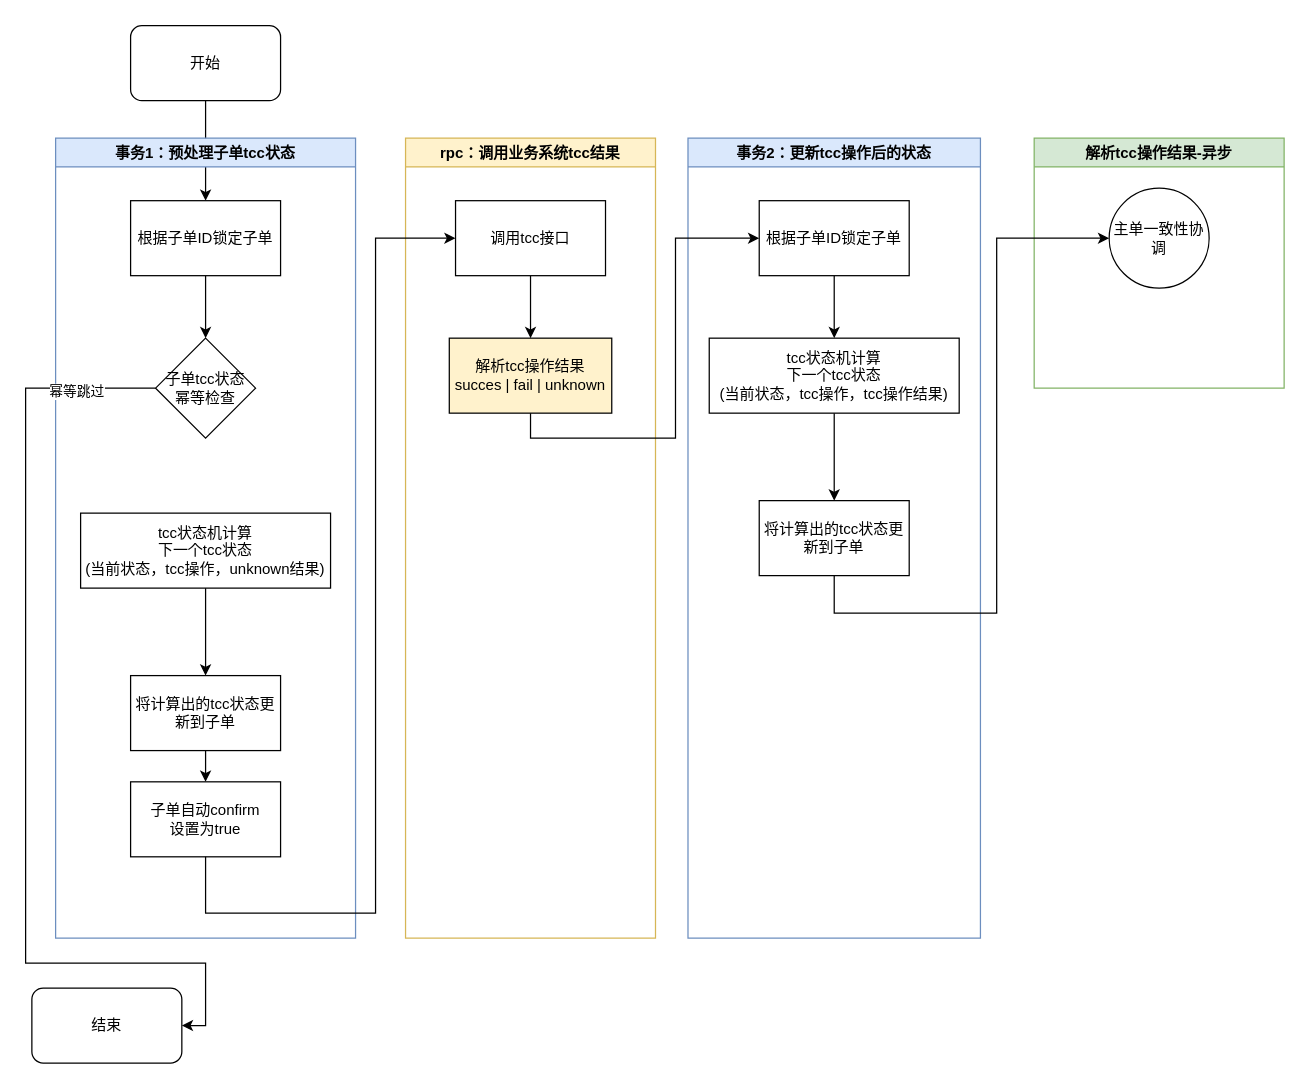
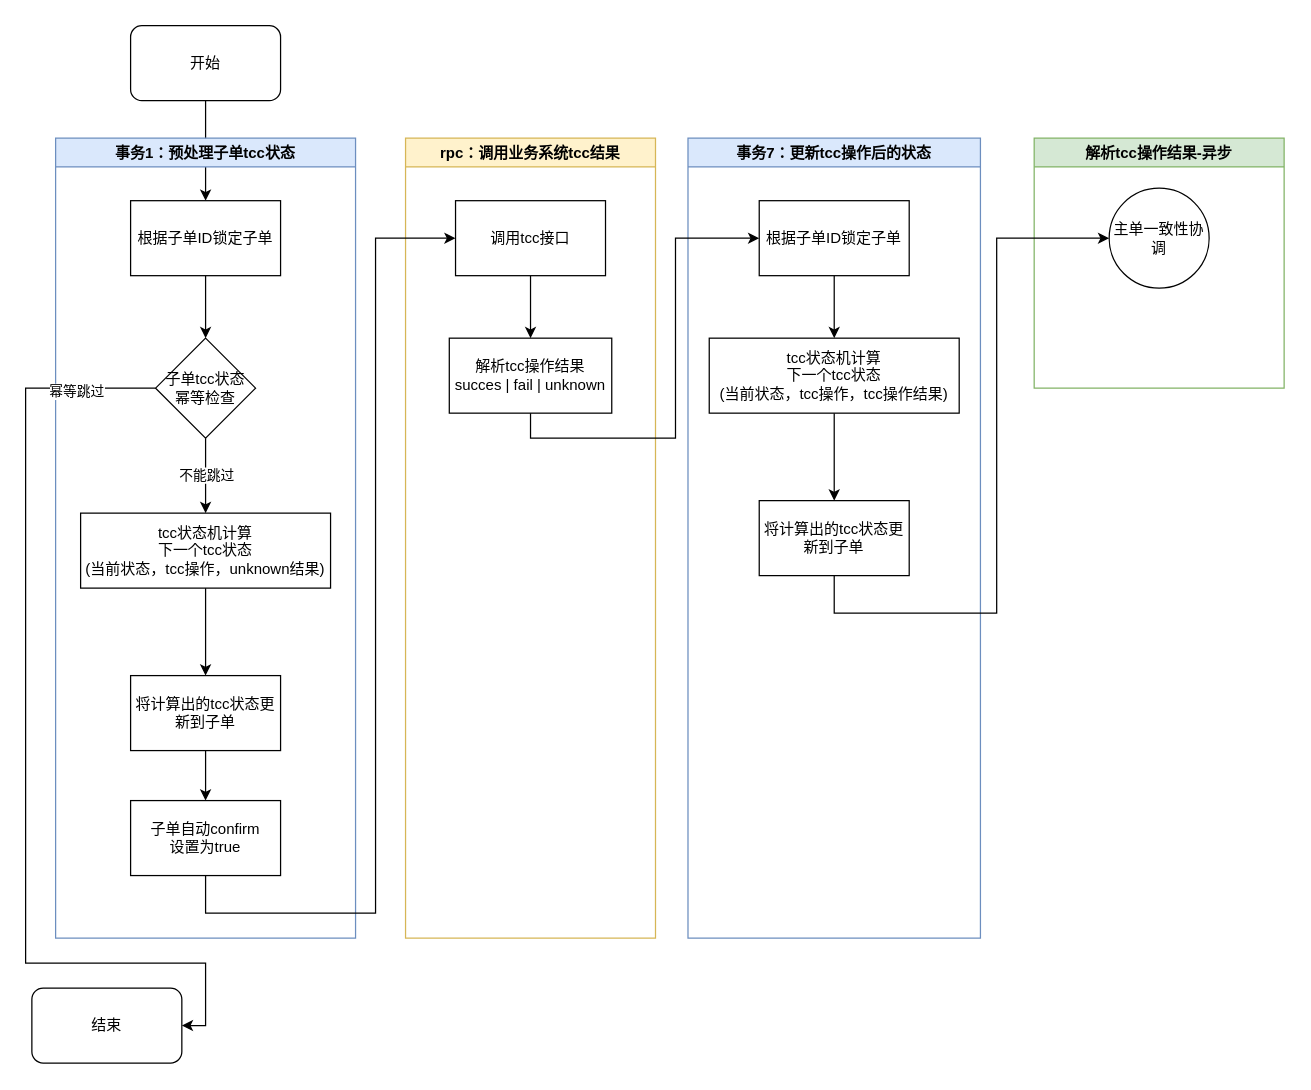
- <mxCell id="19" value="事务2：更新tcc操作后的状态" style="swimlane;fillColor=#dae8fc;strokeColor=#6c8ebf;" vertex="1" parent="1"><mxGeometry x="550" y="110" width="234" height="640" as="geometry" /></mxCell>
+ <mxCell id="19" value="事务7：更新tcc操作后的状态" style="swimlane;fillColor=#dae8fc;strokeColor=#6c8ebf;" vertex="1" parent="1"><mxGeometry x="550" y="110" width="234" height="640" as="geometry" /></mxCell>
- <mxCell id="18" value="解析tcc操作结果&lt;br&gt;succes | fail | unknown" style="rounded=0;whiteSpace=wrap;html=1;fillColor=#fff2cc;" vertex="1" parent="15"><mxGeometry x="35" y="160" width="130" height="60" as="geometry" /></mxCell>
+ <mxCell id="18" value="解析tcc操作结果&lt;br&gt;succes | fail | unknown" style="rounded=0;whiteSpace=wrap;html=1;" vertex="1" parent="15"><mxGeometry x="35" y="160" width="130" height="60" as="geometry" /></mxCell>
+ <mxCell id="7" style="edgeStyle=orthogonalEdgeStyle;rounded=0;orthogonalLoop=1;jettySize=auto;html=1;entryX=0.5;entryY=0;entryDx=0;entryDy=0;" edge="1" parent="4" source="9" target="11"><mxGeometry relative="1" as="geometry" /></mxCell>
+ <mxCell id="8" value="不能跳过" style="edgeLabel;html=1;align=center;verticalAlign=middle;resizable=0;points=[];" vertex="1" connectable="0" parent="7"><mxGeometry x="-0.033" relative="1" as="geometry"><mxPoint as="offset" /></mxGeometry></mxCell>
- <mxCell id="14" value="子单自动confirm&lt;br&gt;设置为true" style="rounded=0;whiteSpace=wrap;html=1;" vertex="1" parent="4"><mxGeometry x="60" y="515" width="120" height="60" as="geometry" /></mxCell>
+ <mxCell id="14" value="子单自动confirm&lt;br&gt;设置为true" style="rounded=0;whiteSpace=wrap;html=1;" vertex="1" parent="4"><mxGeometry x="60" y="530" width="120" height="60" as="geometry" /></mxCell>
